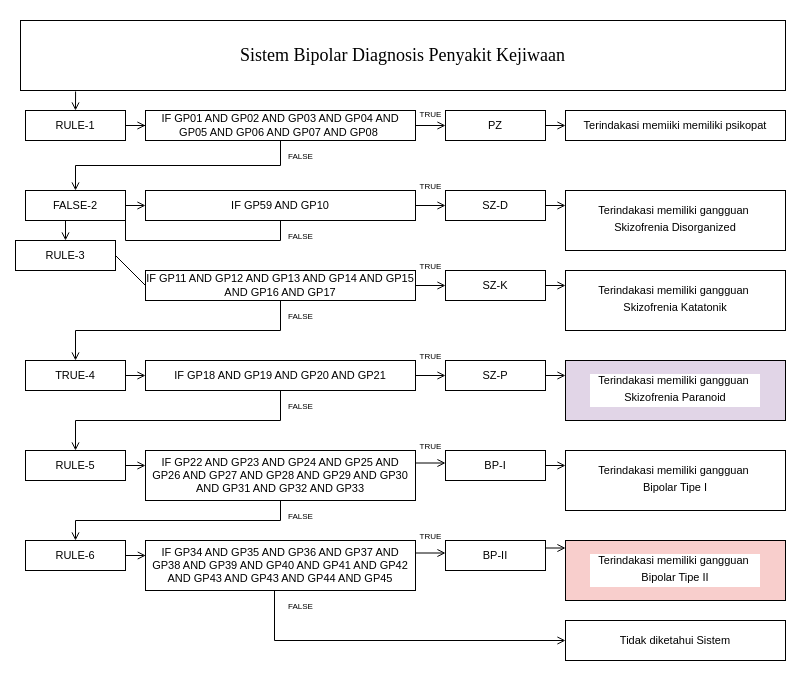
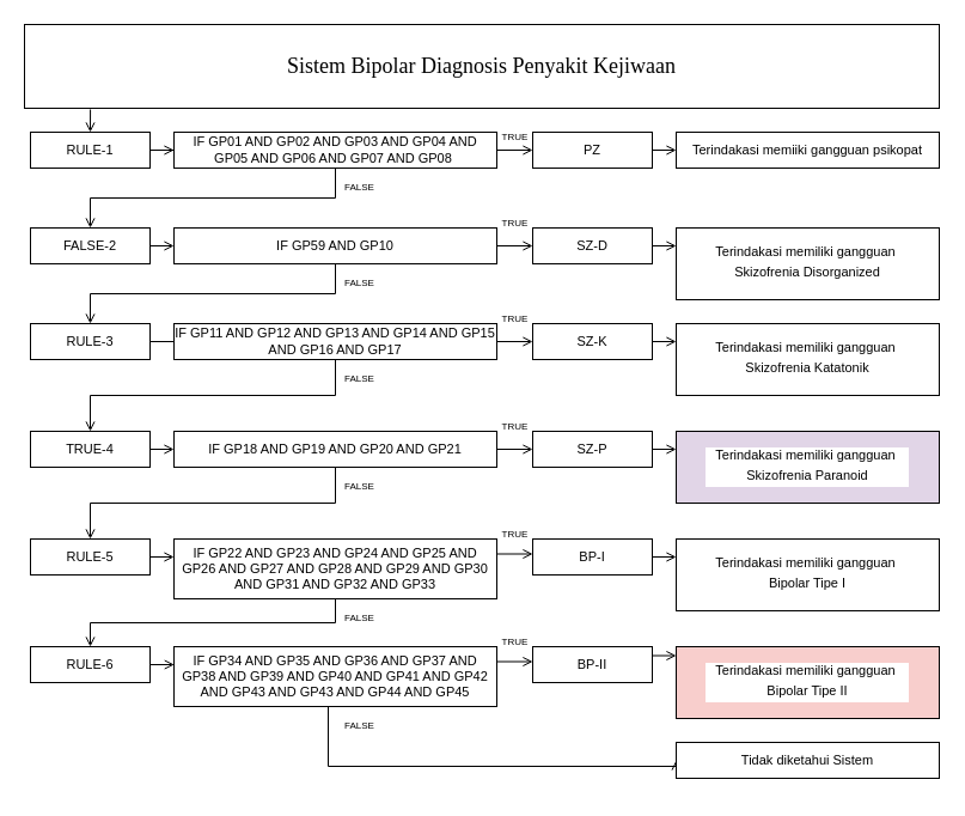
- <mxCell id="42" value="Terindakasi memiiki memiliki psikopat" style="rounded=0;whiteSpace=wrap;html=1;fontFamily=Helvetica;fontSize=11;fontColor=default;labelBackgroundColor=default;" vertex="1" parent="1"><mxGeometry x="565" y="110" width="220" height="30" as="geometry" /></mxCell>
+ <mxCell id="42" value="Terindakasi memiiki gangguan psikopat" style="rounded=0;whiteSpace=wrap;html=1;fontFamily=Helvetica;fontSize=11;fontColor=default;labelBackgroundColor=default;" vertex="1" parent="1"><mxGeometry x="565" y="110" width="220" height="30" as="geometry" /></mxCell>
- <mxCell id="9" value="RULE-3" style="rounded=0;whiteSpace=wrap;html=1;fontFamily=Helvetica;fontSize=11;fontColor=default;labelBackgroundColor=default;" vertex="1" parent="1"><mxGeometry x="15" y="240" width="100" height="30" as="geometry" /></mxCell>
+ <mxCell id="9" value="RULE-3" style="rounded=0;whiteSpace=wrap;html=1;fontFamily=Helvetica;fontSize=11;fontColor=default;labelBackgroundColor=default;" vertex="1" parent="1"><mxGeometry x="25" y="270" width="100" height="30" as="geometry" /></mxCell>
- <mxCell id="41" value="Tidak diketahui Sistem" style="rounded=0;whiteSpace=wrap;html=1;fontFamily=Helvetica;fontSize=11;fontColor=default;labelBackgroundColor=default;" vertex="1" parent="1"><mxGeometry x="565" y="620" width="220" height="40" as="geometry" /></mxCell>
+ <mxCell id="41" value="Tidak diketahui Sistem" style="rounded=0;whiteSpace=wrap;html=1;fontFamily=Helvetica;fontSize=11;fontColor=default;labelBackgroundColor=default;" vertex="1" parent="1"><mxGeometry x="565" y="620" width="220" height="30" as="geometry" /></mxCell>
